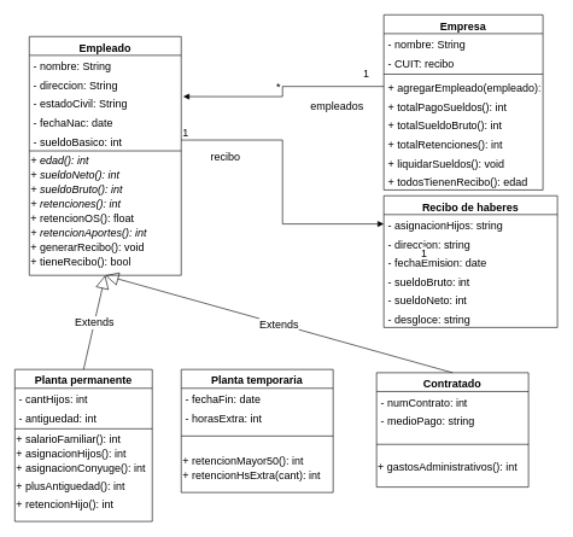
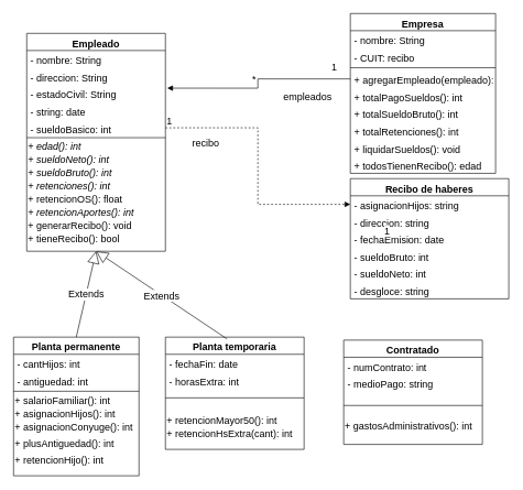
- <mxCell id="6" value="- fechaNac: date" style="text;align=left;verticalAlign=top;spacingLeft=4;spacingRight=4;overflow=hidden;rotatable=0;points=[[0,0.5],[1,0.5]];portConstraint=eastwest;fontSize=15;" vertex="1" parent="2"><mxGeometry y="104" width="210" height="26" as="geometry" /></mxCell>
+ <mxCell id="6" value="- string: date" style="text;align=left;verticalAlign=top;spacingLeft=4;spacingRight=4;overflow=hidden;rotatable=0;points=[[0,0.5],[1,0.5]];portConstraint=eastwest;fontSize=15;" vertex="1" parent="2"><mxGeometry y="104" width="210" height="26" as="geometry" /></mxCell>
- <mxCell id="60" value="recibo" style="endArrow=block;endFill=1;html=1;edgeStyle=orthogonalEdgeStyle;align=left;verticalAlign=top;rounded=0;fontSize=15;exitX=1;exitY=0.5;exitDx=0;exitDy=0;entryX=0;entryY=0.5;entryDx=0;entryDy=0;" edge="1" parent="1" source="7" target="54"><mxGeometry x="-0.803" y="-7" relative="1" as="geometry"><mxPoint x="350" y="310" as="sourcePoint" /><mxPoint x="510" y="310" as="targetPoint" /><mxPoint as="offset" /></mxGeometry></mxCell>
+ <mxCell id="60" value="recibo" style="endArrow=block;endFill=1;html=1;edgeStyle=orthogonalEdgeStyle;align=left;verticalAlign=top;rounded=0;fontSize=15;exitX=1;exitY=0.5;exitDx=0;exitDy=0;entryX=0;entryY=0.5;entryDx=0;entryDy=0;dashed=1;" edge="1" parent="1" source="7" target="54"><mxGeometry x="-0.803" y="-7" relative="1" as="geometry"><mxPoint x="350" y="310" as="sourcePoint" /><mxPoint x="510" y="310" as="targetPoint" /><mxPoint as="offset" /></mxGeometry></mxCell>
- <mxCell id="47" value="Extends" style="endArrow=block;endSize=16;endFill=0;html=1;rounded=0;fontSize=15;exitX=0.5;exitY=0;exitDx=0;exitDy=0;entryX=0.5;entryY=1;entryDx=0;entryDy=0;" edge="1" parent="1" source="26" target="2"><mxGeometry width="160" relative="1" as="geometry"><mxPoint x="160" y="410" as="sourcePoint" /><mxPoint x="320" y="410" as="targetPoint" /></mxGeometry></mxCell>
+ <mxCell id="49" value="Extends" style="endArrow=block;endSize=16;endFill=0;html=1;rounded=0;fontSize=15;exitX=0.444;exitY=0.016;exitDx=0;exitDy=0;exitPerimeter=0;entryX=0.5;entryY=1;entryDx=0;entryDy=0;" edge="1" parent="1" source="41" target="2"><mxGeometry width="160" relative="1" as="geometry"><mxPoint x="160" y="410" as="sourcePoint" /><mxPoint x="290" y="360" as="targetPoint" /></mxGeometry></mxCell>
